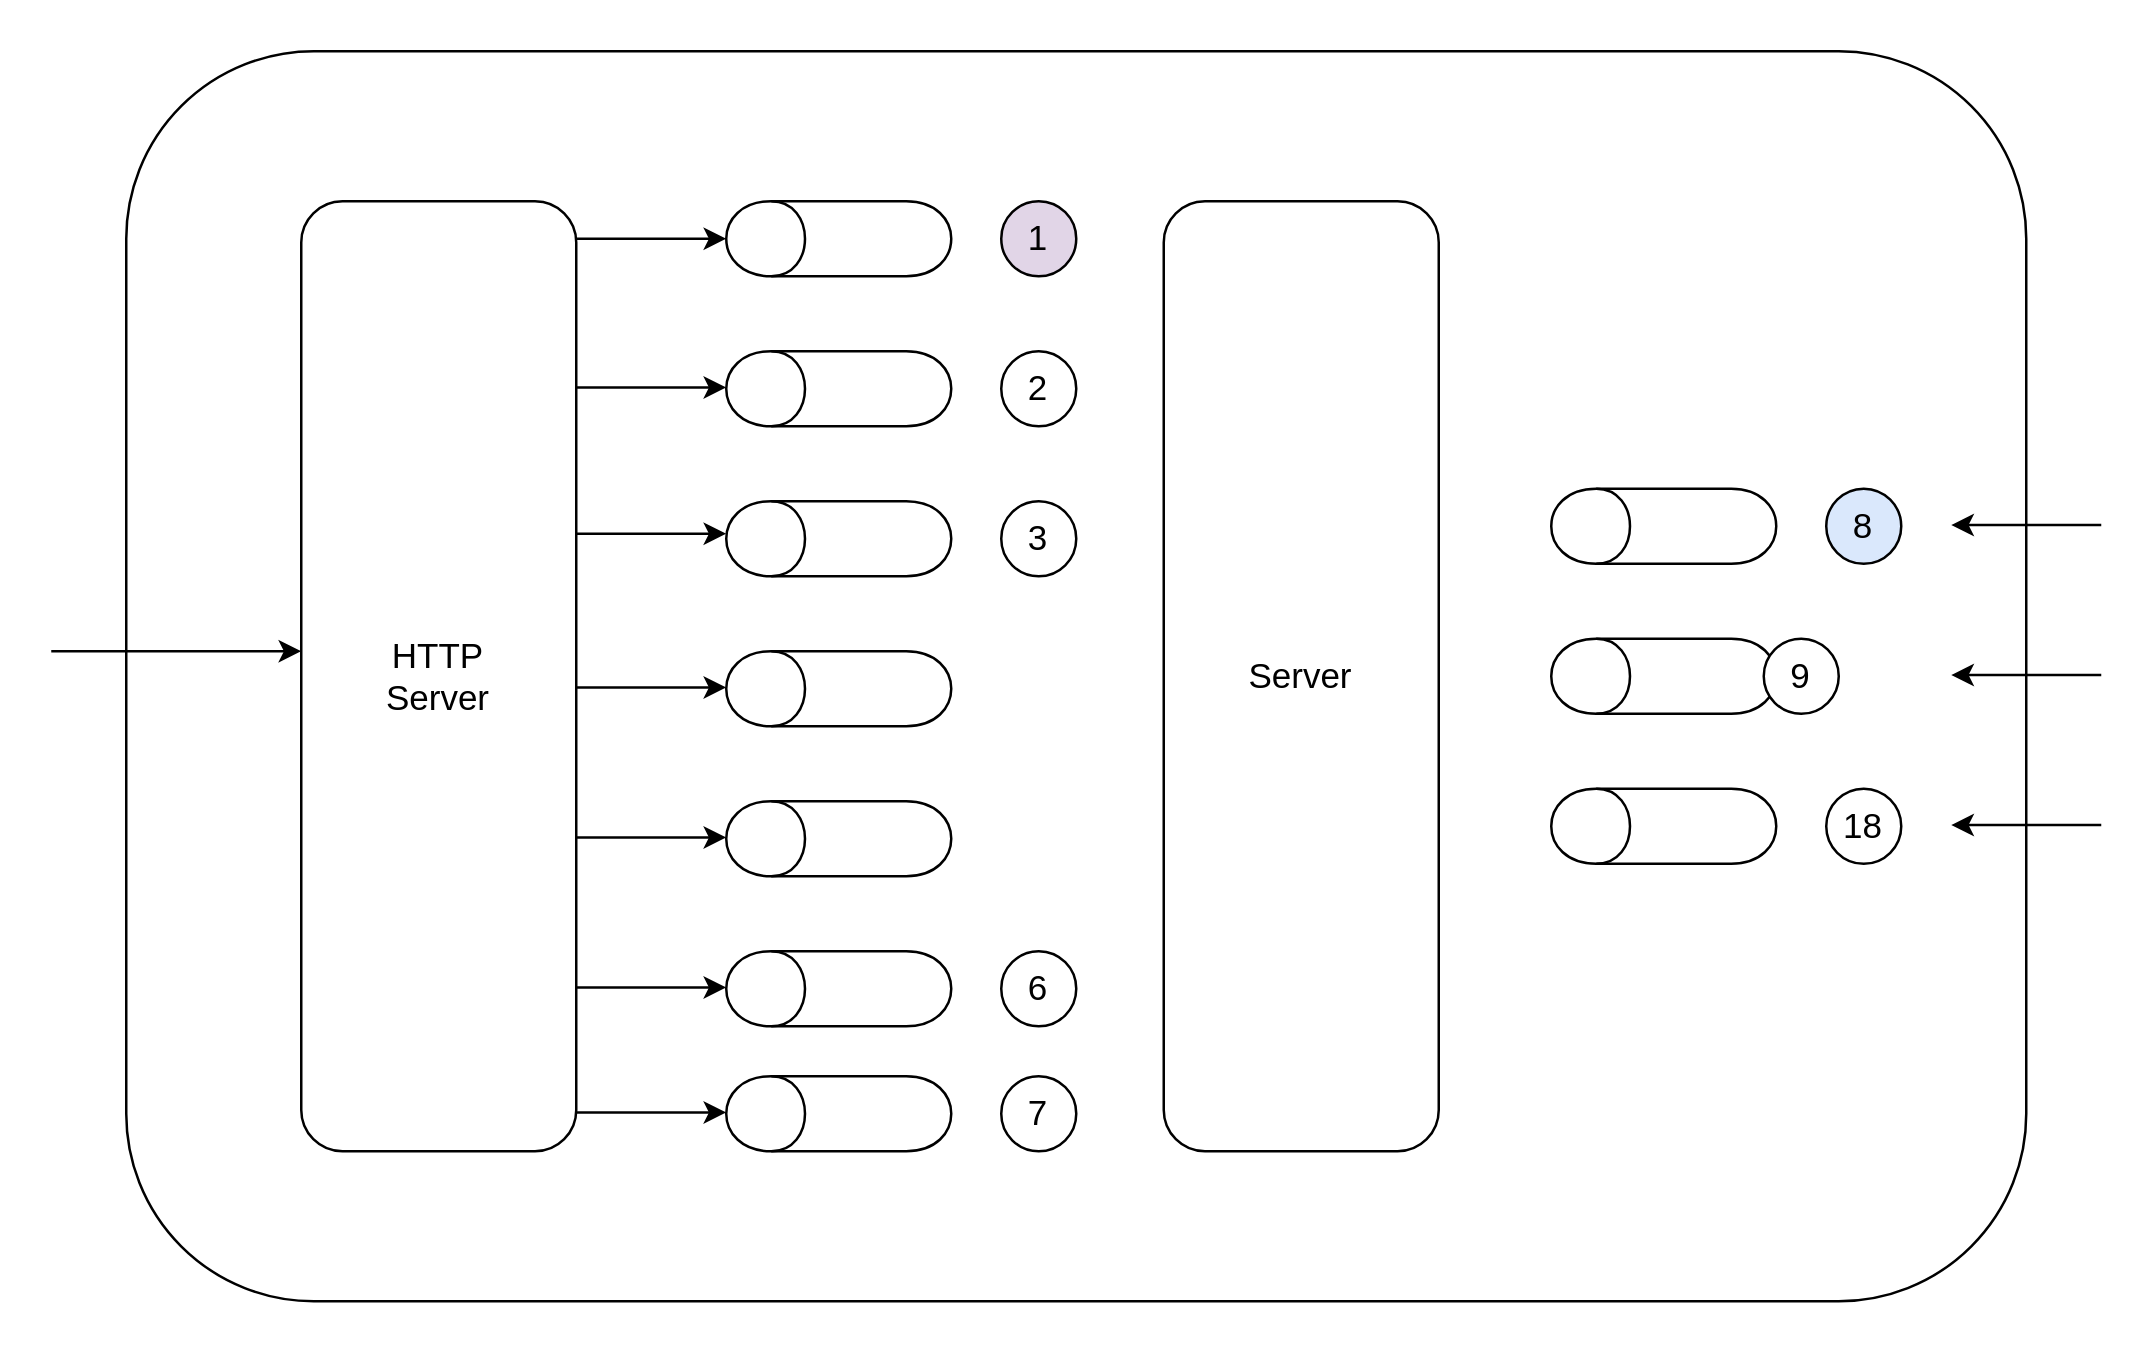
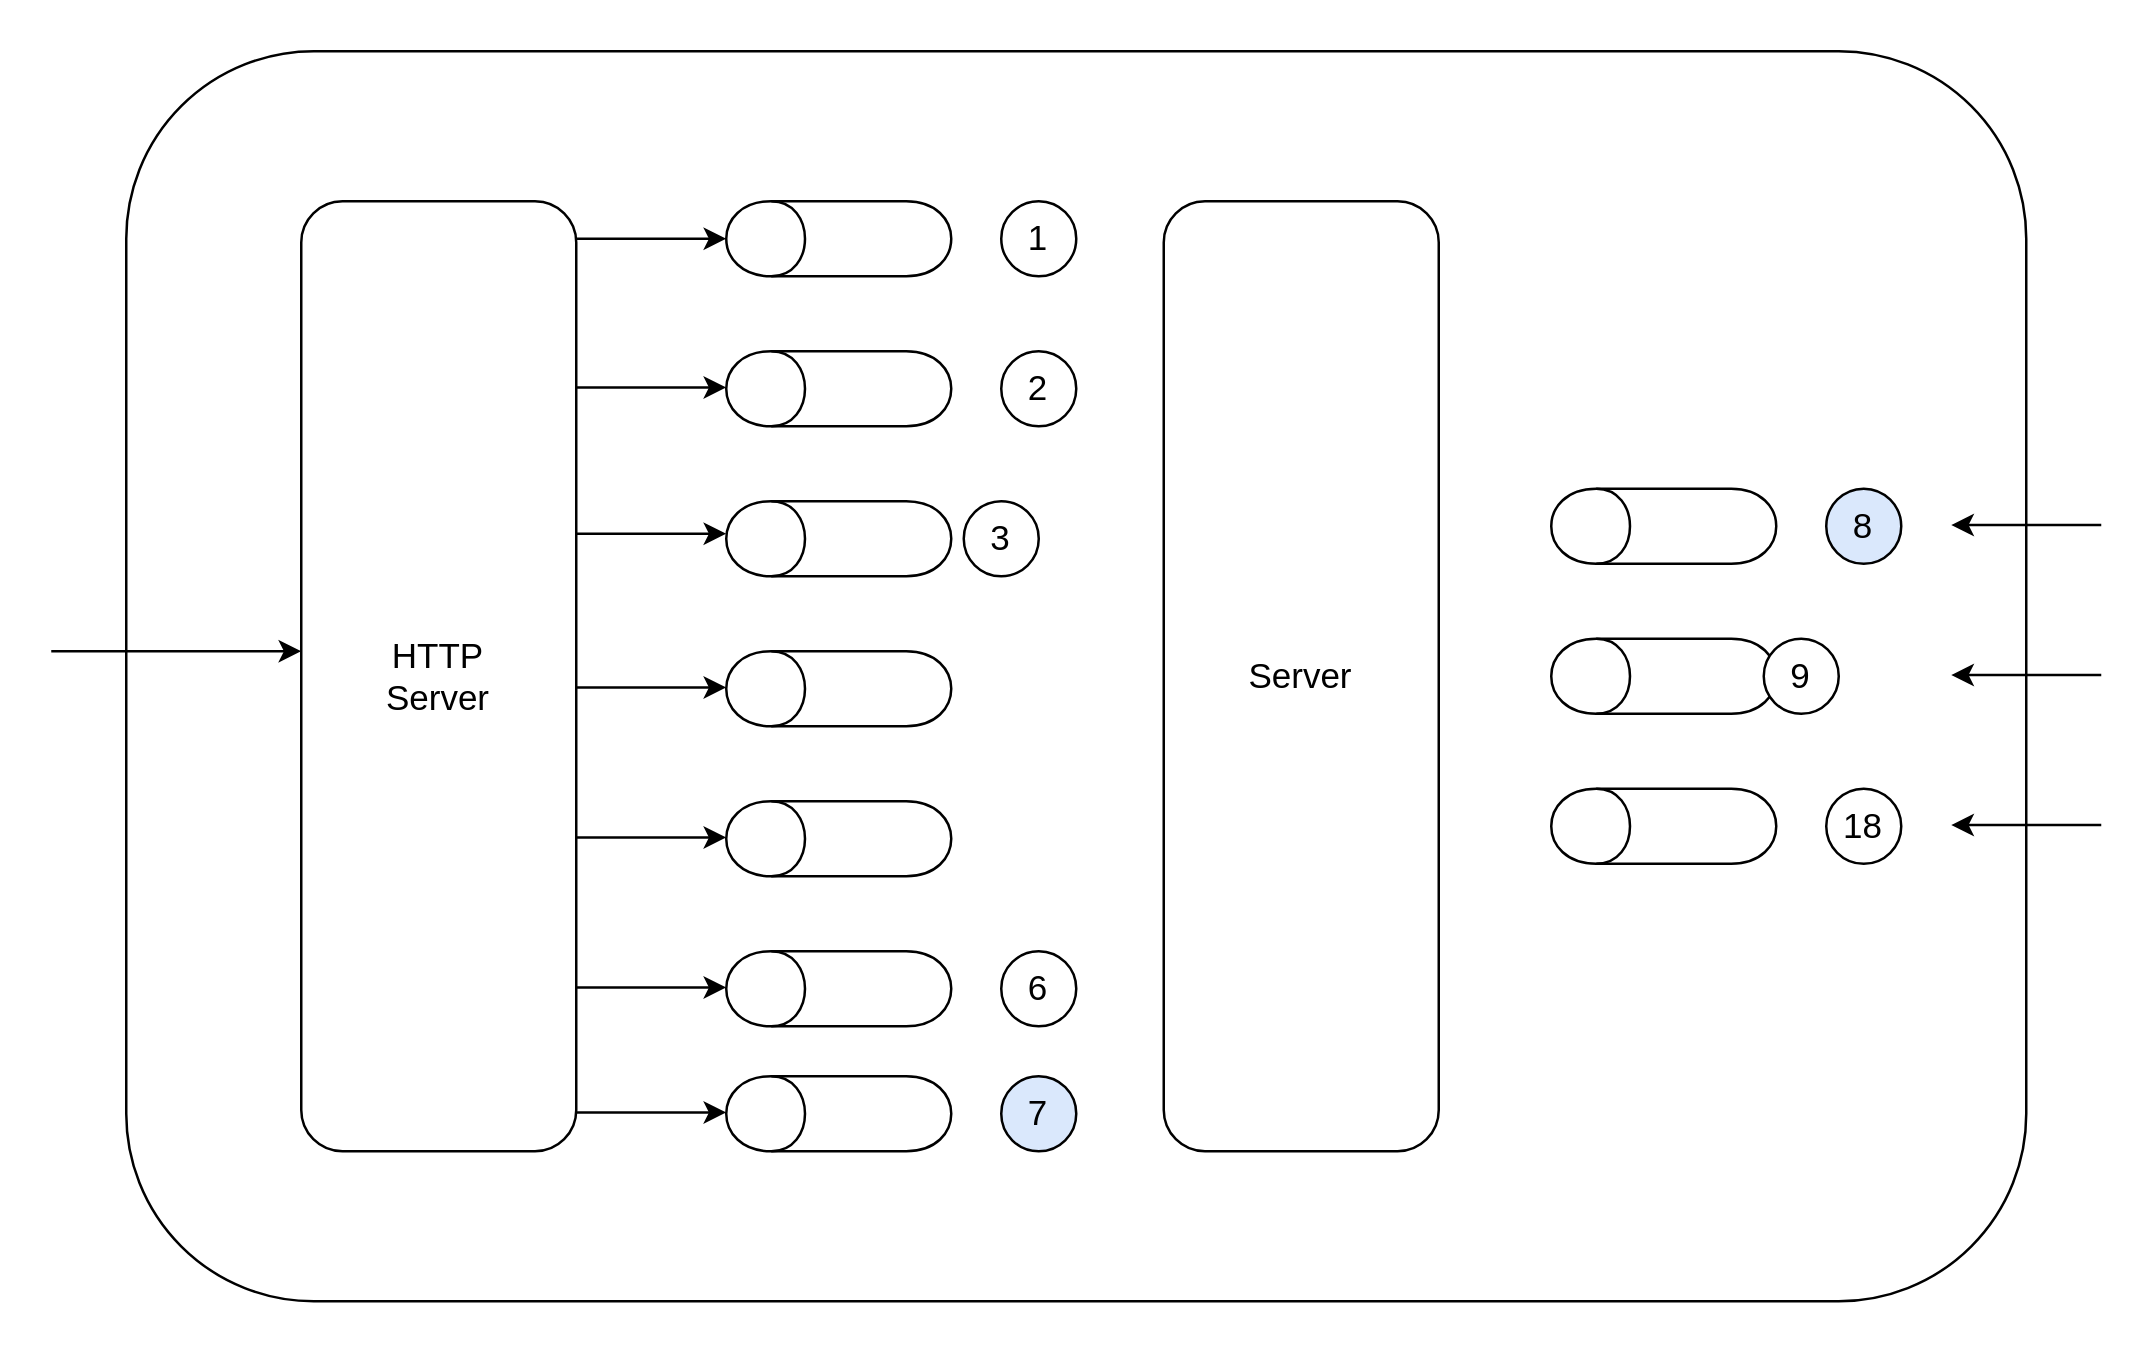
- <mxCell id="9" value="1" style="ellipse;whiteSpace=wrap;html=1;aspect=fixed;fontSize=14;fillColor=#e1d5e7;" vertex="1" parent="1"><mxGeometry x="400" y="80" width="30" height="30" as="geometry" /></mxCell>
+ <mxCell id="9" value="1" style="ellipse;whiteSpace=wrap;html=1;aspect=fixed;fontSize=14;" vertex="1" parent="1"><mxGeometry x="400" y="80" width="30" height="30" as="geometry" /></mxCell>
- <mxCell id="11" value="3" style="ellipse;whiteSpace=wrap;html=1;aspect=fixed;fontSize=14;" vertex="1" parent="1"><mxGeometry x="400" y="200" width="30" height="30" as="geometry" /></mxCell>
+ <mxCell id="11" value="3" style="ellipse;whiteSpace=wrap;html=1;aspect=fixed;fontSize=14;" vertex="1" parent="1"><mxGeometry x="385" y="200" width="30" height="30" as="geometry" /></mxCell>
- <mxCell id="14" value="7" style="ellipse;whiteSpace=wrap;html=1;aspect=fixed;fontSize=14;" vertex="1" parent="1"><mxGeometry x="400" y="430" width="30" height="30" as="geometry" /></mxCell>
+ <mxCell id="14" value="7" style="ellipse;whiteSpace=wrap;html=1;aspect=fixed;fontSize=14;fillColor=#dae8fc;" vertex="1" parent="1"><mxGeometry x="400" y="430" width="30" height="30" as="geometry" /></mxCell>
